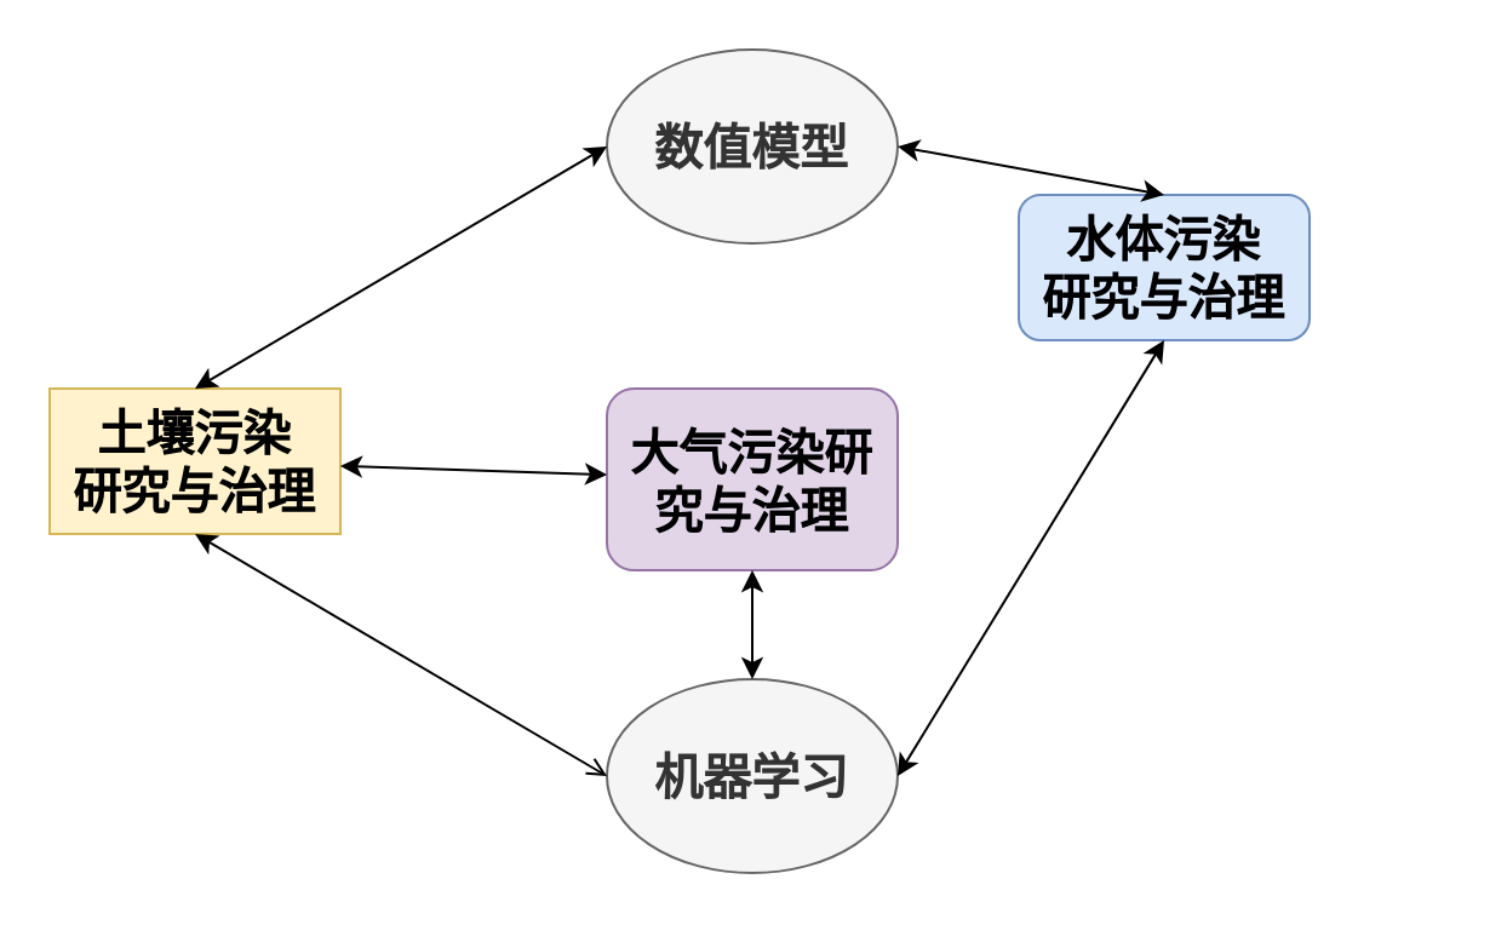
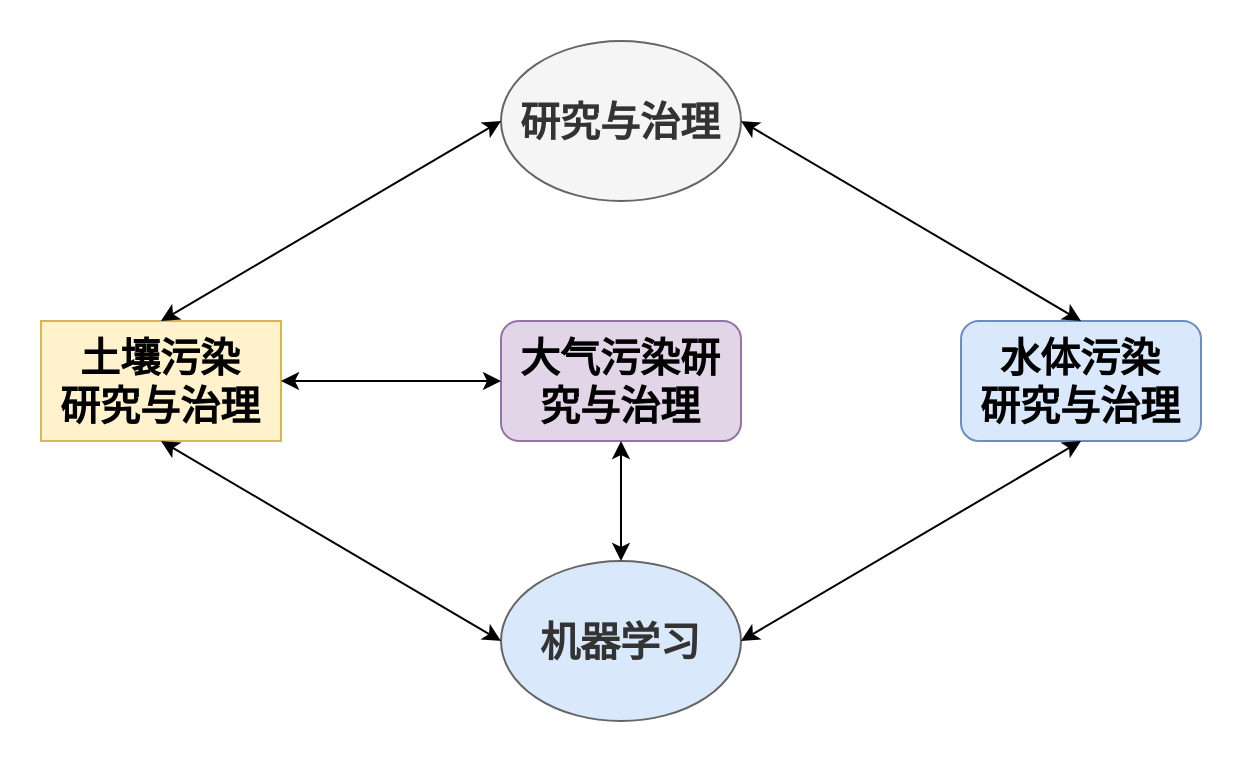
- <mxCell id="5" value="&lt;font style=&quot;font-size: 20px&quot;&gt;&lt;b&gt;数值模型&lt;/b&gt;&lt;/font&gt;" style="ellipse;whiteSpace=wrap;html=1;fillColor=#f5f5f5;strokeColor=#666666;fontColor=#333333;" vertex="1" parent="1"><mxGeometry x="250" y="20" width="120" height="80" as="geometry" /></mxCell>
+ <mxCell id="5" value="&lt;font style=&quot;font-size: 20px&quot;&gt;&lt;b&gt;研究与治理&lt;/b&gt;&lt;/font&gt;" style="ellipse;whiteSpace=wrap;html=1;fillColor=#f5f5f5;strokeColor=#666666;fontColor=#333333;" vertex="1" parent="1"><mxGeometry x="250" y="20" width="120" height="80" as="geometry" /></mxCell>
- <mxCell id="4" value="&lt;font style=&quot;font-size: 20px&quot;&gt;&lt;b&gt;水体污染&lt;br&gt;研究与治理&lt;/b&gt;&lt;/font&gt;" style="rounded=1;whiteSpace=wrap;html=1;fillColor=#dae8fc;strokeColor=#6c8ebf;" vertex="1" parent="1"><mxGeometry x="420" y="80" width="120" height="60" as="geometry" /></mxCell>
+ <mxCell id="4" value="&lt;font style=&quot;font-size: 20px&quot;&gt;&lt;b&gt;水体污染&lt;br&gt;研究与治理&lt;/b&gt;&lt;/font&gt;" style="rounded=1;whiteSpace=wrap;html=1;fillColor=#dae8fc;strokeColor=#6c8ebf;" vertex="1" parent="1"><mxGeometry x="480" y="160" width="120" height="60" as="geometry" /></mxCell>
- <mxCell id="3" value="&lt;font style=&quot;font-size: 20px&quot;&gt;&lt;b&gt;大气污染研究与治理&lt;/b&gt;&lt;/font&gt;" style="rounded=1;whiteSpace=wrap;html=1;fillColor=#e1d5e7;strokeColor=#9673a6;fontSize=20;" vertex="1" parent="1"><mxGeometry x="250" y="160" width="120" height="75" as="geometry" /></mxCell>
+ <mxCell id="3" value="&lt;font style=&quot;font-size: 20px&quot;&gt;&lt;b&gt;大气污染研究与治理&lt;/b&gt;&lt;/font&gt;" style="rounded=1;whiteSpace=wrap;html=1;fillColor=#e1d5e7;strokeColor=#9673a6;fontSize=20;" vertex="1" parent="1"><mxGeometry x="250" y="160" width="120" height="60" as="geometry" /></mxCell>
- <mxCell id="11" value="" style="endArrow=open;startArrow=classic;html=1;entryX=0;entryY=0.5;entryDx=0;entryDy=0;exitX=0.5;exitY=1;exitDx=0;exitDy=0;" edge="1" parent="1" source="2" target="6"><mxGeometry width="50" height="50" relative="1" as="geometry"><mxPoint x="300" y="190" as="sourcePoint" /><mxPoint x="350" y="140" as="targetPoint" /></mxGeometry></mxCell>
+ <mxCell id="11" value="" style="endArrow=classic;startArrow=classic;html=1;entryX=0;entryY=0.5;entryDx=0;entryDy=0;exitX=0.5;exitY=1;exitDx=0;exitDy=0;" edge="1" parent="1" source="2" target="6"><mxGeometry width="50" height="50" relative="1" as="geometry"><mxPoint x="300" y="190" as="sourcePoint" /><mxPoint x="350" y="140" as="targetPoint" /></mxGeometry></mxCell>
- <mxCell id="6" value="&lt;b&gt;&lt;font style=&quot;font-size: 20px&quot;&gt;机器学习&lt;/font&gt;&lt;/b&gt;" style="ellipse;whiteSpace=wrap;html=1;fillColor=#f5f5f5;strokeColor=#666666;fontColor=#333333;" vertex="1" parent="1"><mxGeometry x="250" y="280" width="120" height="80" as="geometry" /></mxCell>
+ <mxCell id="6" value="&lt;b&gt;&lt;font style=&quot;font-size: 20px&quot;&gt;机器学习&lt;/font&gt;&lt;/b&gt;" style="ellipse;whiteSpace=wrap;html=1;fillColor=#dae8fc;strokeColor=#666666;fontColor=#333333;" vertex="1" parent="1"><mxGeometry x="250" y="280" width="120" height="80" as="geometry" /></mxCell>
